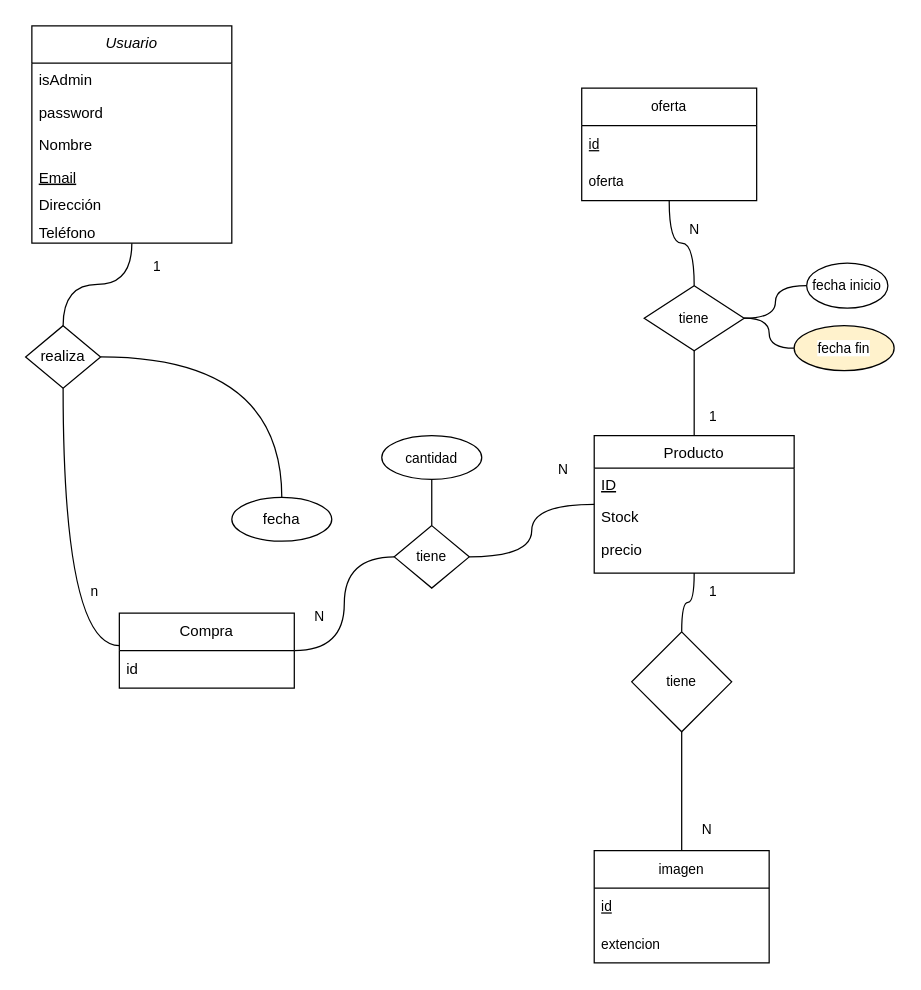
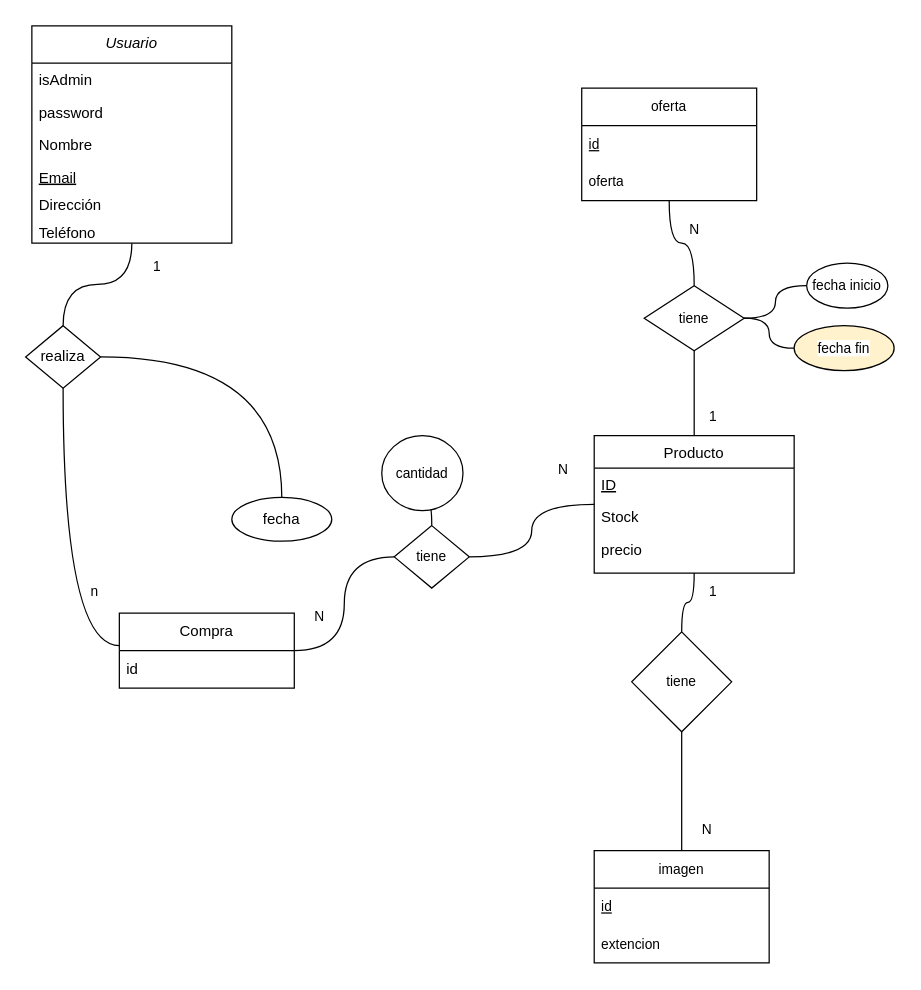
- <mxCell id="29" value="cantidad" style="ellipse;whiteSpace=wrap;html=1;fontSize=11;labelBackgroundColor=default;" vertex="1" parent="1"><mxGeometry x="305" y="348" width="80" height="35" as="geometry" /></mxCell>
+ <mxCell id="29" value="cantidad" style="ellipse;whiteSpace=wrap;html=1;fontSize=11;labelBackgroundColor=default;" vertex="1" parent="1"><mxGeometry x="305" y="348" width="65" height="60" as="geometry" /></mxCell>
